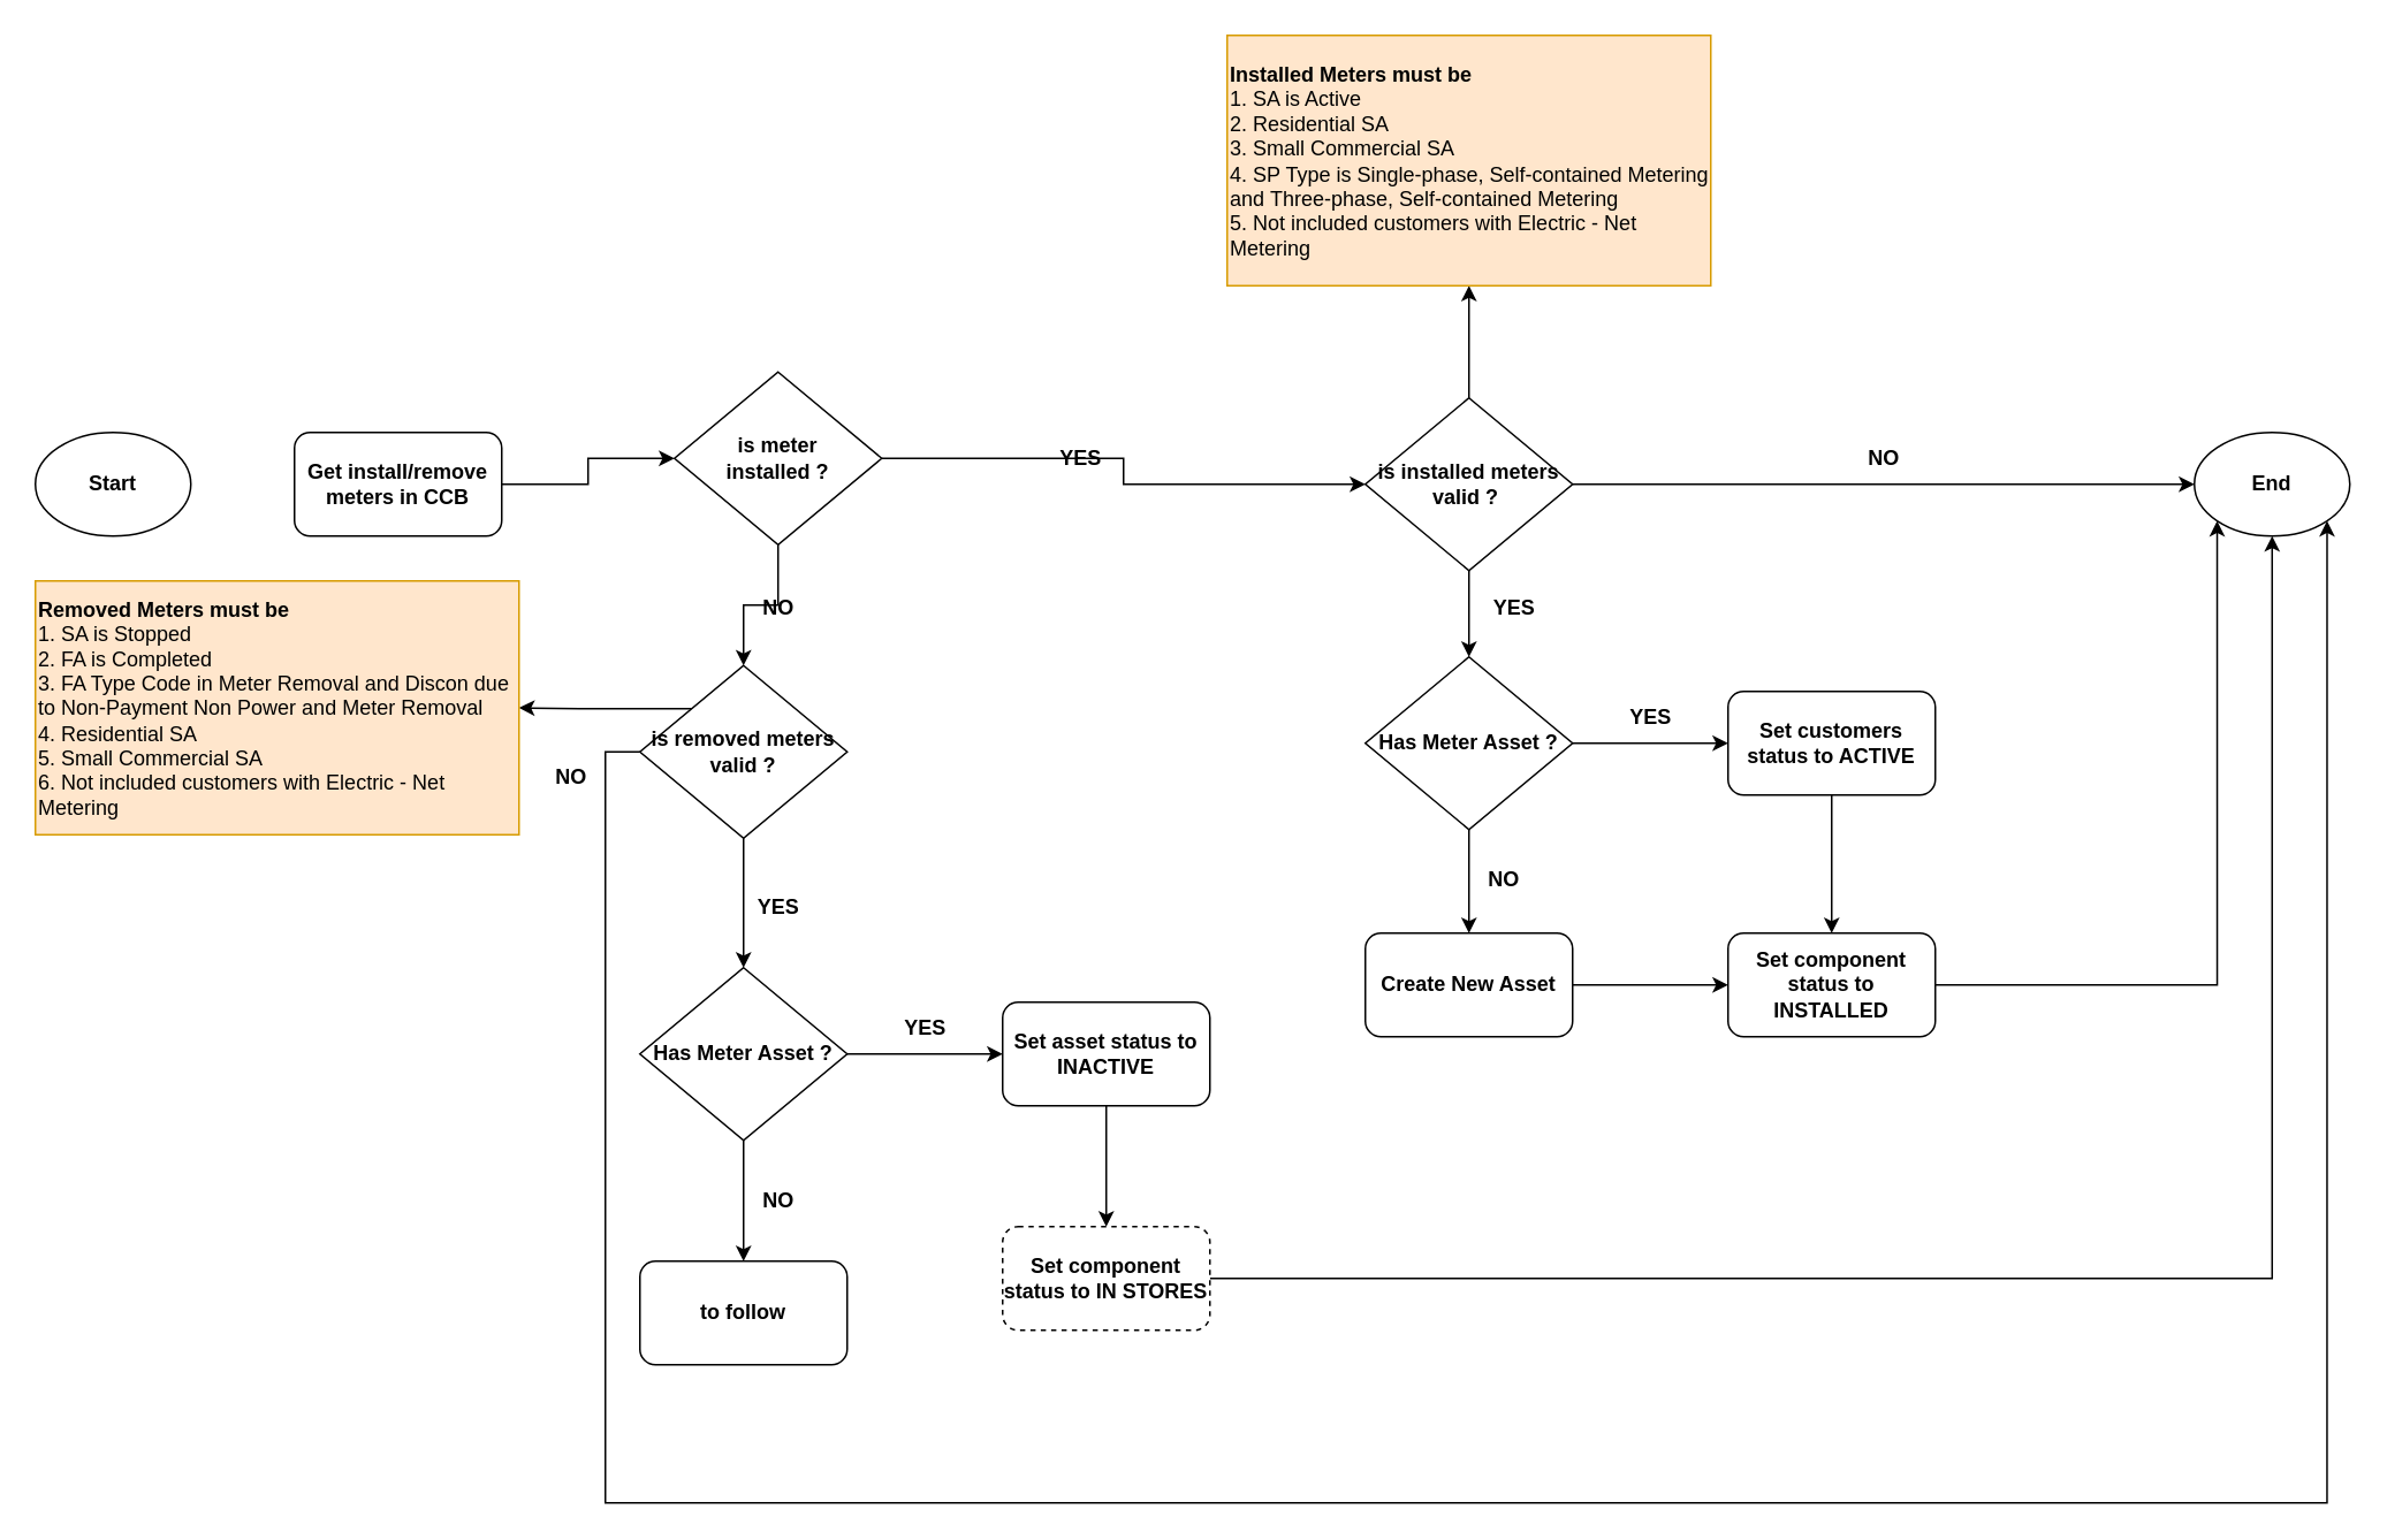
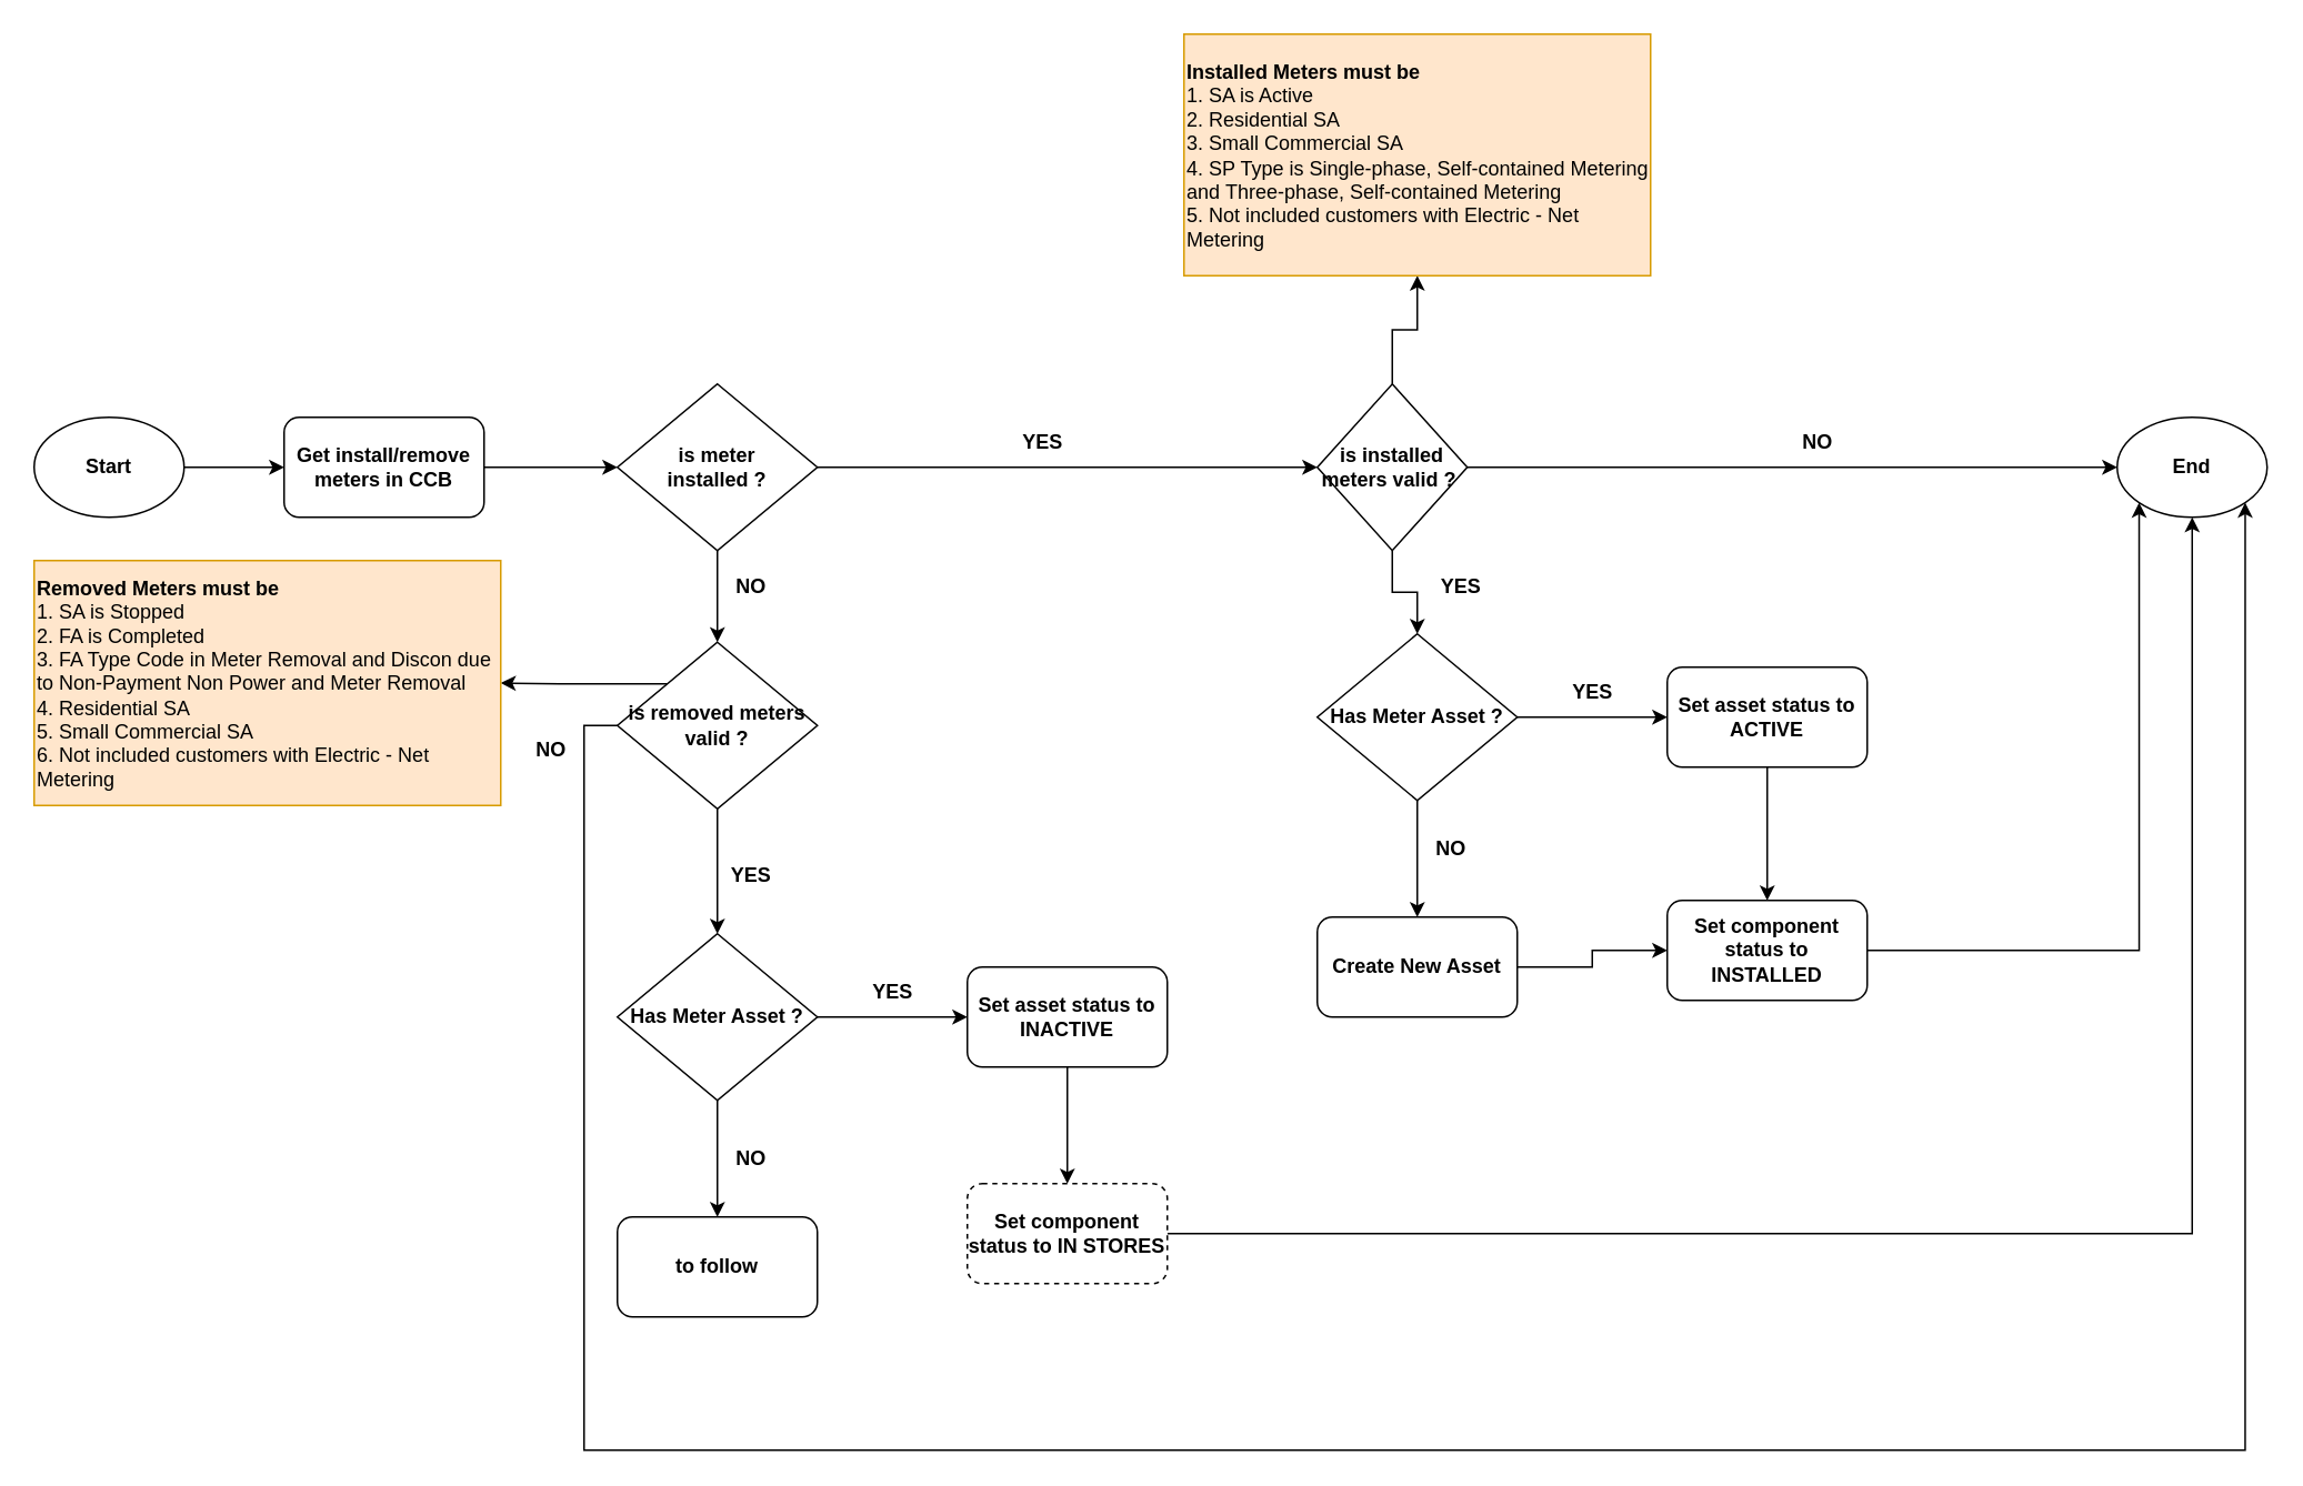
- <mxCell id="8" value="&lt;b&gt;is meter &lt;br&gt;installed ?&lt;/b&gt;" style="rhombus;whiteSpace=wrap;html=1;" vertex="1" parent="1"><mxGeometry x="390" y="215" width="120" height="100" as="geometry" /></mxCell>
+ <mxCell id="8" value="&lt;b&gt;is meter &lt;br&gt;installed ?&lt;/b&gt;" style="rhombus;whiteSpace=wrap;html=1;" vertex="1" parent="1"><mxGeometry x="370" y="230" width="120" height="100" as="geometry" /></mxCell>
+ <mxCell id="2" value="" style="edgeStyle=orthogonalEdgeStyle;rounded=0;orthogonalLoop=1;jettySize=auto;html=1;" edge="1" parent="1" source="3" target="5"><mxGeometry relative="1" as="geometry" /></mxCell>
- <mxCell id="23" value="&lt;b&gt;is installed meters valid ?&amp;nbsp;&lt;/b&gt;" style="rhombus;whiteSpace=wrap;html=1;" vertex="1" parent="1"><mxGeometry x="790" y="230" width="120" height="100" as="geometry" /></mxCell>
+ <mxCell id="23" value="&lt;b&gt;is installed meters valid ?&amp;nbsp;&lt;/b&gt;" style="rhombus;whiteSpace=wrap;html=1;" vertex="1" parent="1"><mxGeometry x="790" y="230" width="90" height="100" as="geometry" /></mxCell>
- <mxCell id="36" value="&lt;b&gt;Set customers status to ACTIVE&lt;br&gt;&lt;/b&gt;" style="rounded=1;whiteSpace=wrap;html=1;" vertex="1" parent="1"><mxGeometry x="1000" y="400" width="120" height="60" as="geometry" /></mxCell>
+ <mxCell id="36" value="&lt;b&gt;Set asset status to ACTIVE&lt;br&gt;&lt;/b&gt;" style="rounded=1;whiteSpace=wrap;html=1;" vertex="1" parent="1"><mxGeometry x="1000" y="400" width="120" height="60" as="geometry" /></mxCell>
- <mxCell id="40" value="&lt;b&gt;Create New Asset&lt;br&gt;&lt;/b&gt;" style="rounded=1;whiteSpace=wrap;html=1;" vertex="1" parent="1"><mxGeometry x="790" y="540" width="120" height="60" as="geometry" /></mxCell>
+ <mxCell id="40" value="&lt;b&gt;Create New Asset&lt;br&gt;&lt;/b&gt;" style="rounded=1;whiteSpace=wrap;html=1;" vertex="1" parent="1"><mxGeometry x="790" y="550" width="120" height="60" as="geometry" /></mxCell>
